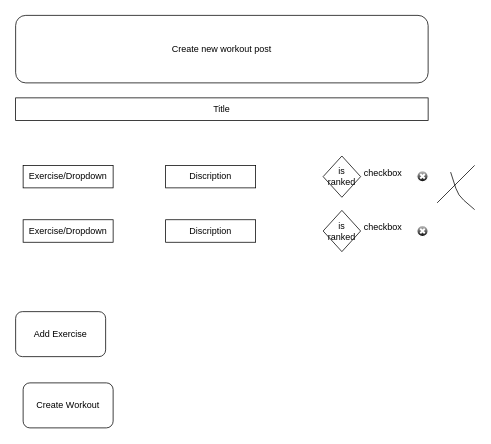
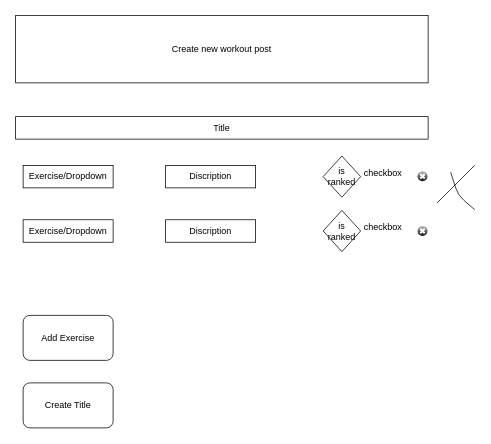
- <mxCell id="2" value="Create new workout post" style="whiteSpace=wrap;html=1;rounded=1;" parent="1" vertex="1"><mxGeometry x="20" y="20" width="550" height="90" as="geometry" /></mxCell>
+ <mxCell id="2" value="Create new workout post" style="rounded=0;whiteSpace=wrap;html=1;" parent="1" vertex="1"><mxGeometry x="20" y="20" width="550" height="90" as="geometry" /></mxCell>
- <mxCell id="3" value="Title" style="whiteSpace=wrap;html=1;" parent="1" vertex="1"><mxGeometry x="20" y="130" width="550" height="30" as="geometry" /></mxCell>
+ <mxCell id="3" value="Title" style="whiteSpace=wrap;html=1;" parent="1" vertex="1"><mxGeometry x="20" y="155" width="550" height="30" as="geometry" /></mxCell>
- <mxCell id="4" value="Add Exercise" style="rounded=1;whiteSpace=wrap;html=1;" parent="1" vertex="1"><mxGeometry x="20" y="415" width="120" height="60" as="geometry" /></mxCell>
+ <mxCell id="4" value="Add Exercise" style="rounded=1;whiteSpace=wrap;html=1;" parent="1" vertex="1"><mxGeometry x="30" y="420" width="120" height="60" as="geometry" /></mxCell>
- <mxCell id="13" value="Create Workout" style="rounded=1;whiteSpace=wrap;html=1;" vertex="1" parent="1"><mxGeometry x="30" y="510" width="120" height="60" as="geometry" /></mxCell>
+ <mxCell id="13" value="Create Title" style="rounded=1;whiteSpace=wrap;html=1;" vertex="1" parent="1"><mxGeometry x="30" y="510" width="120" height="60" as="geometry" /></mxCell>
